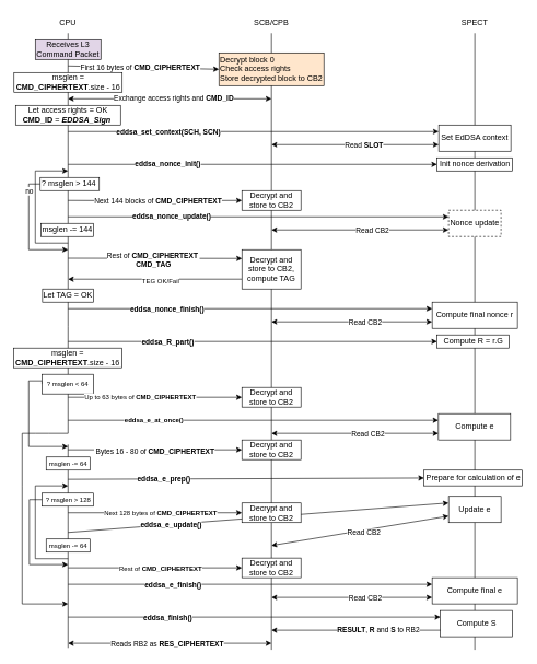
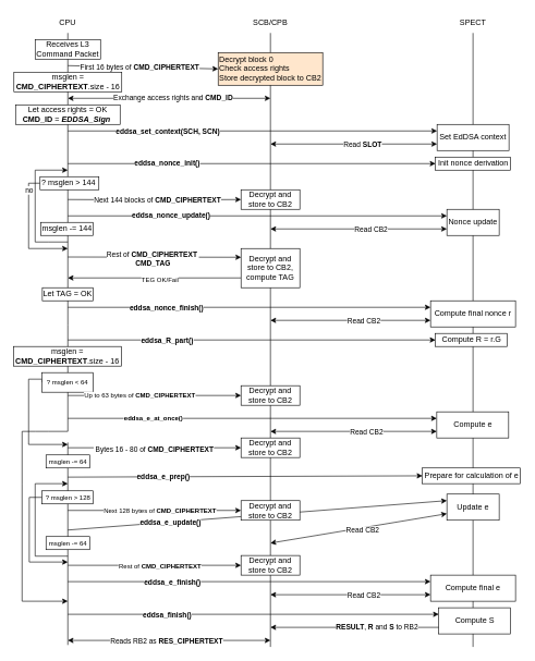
- <mxCell id="8" value="Receives L3 Command Packet" style="rounded=0;whiteSpace=wrap;html=1;fillColor=#e1d5e7;" parent="1" vertex="1"><mxGeometry x="53" y="60" width="100" height="30" as="geometry" /></mxCell>
+ <mxCell id="8" value="Receives L3 Command Packet" style="rounded=0;whiteSpace=wrap;html=1;" parent="1" vertex="1"><mxGeometry x="53" y="60" width="100" height="30" as="geometry" /></mxCell>
- <mxCell id="35" value="Nonce update" style="rounded=0;whiteSpace=wrap;html=1;labelBorderColor=none;dashed=1;" parent="1" vertex="1"><mxGeometry x="683" y="320" width="80" height="40" as="geometry" /></mxCell>
+ <mxCell id="35" value="Nonce update" style="rounded=0;whiteSpace=wrap;html=1;labelBorderColor=none;" parent="1" vertex="1"><mxGeometry x="683" y="320" width="80" height="40" as="geometry" /></mxCell>
